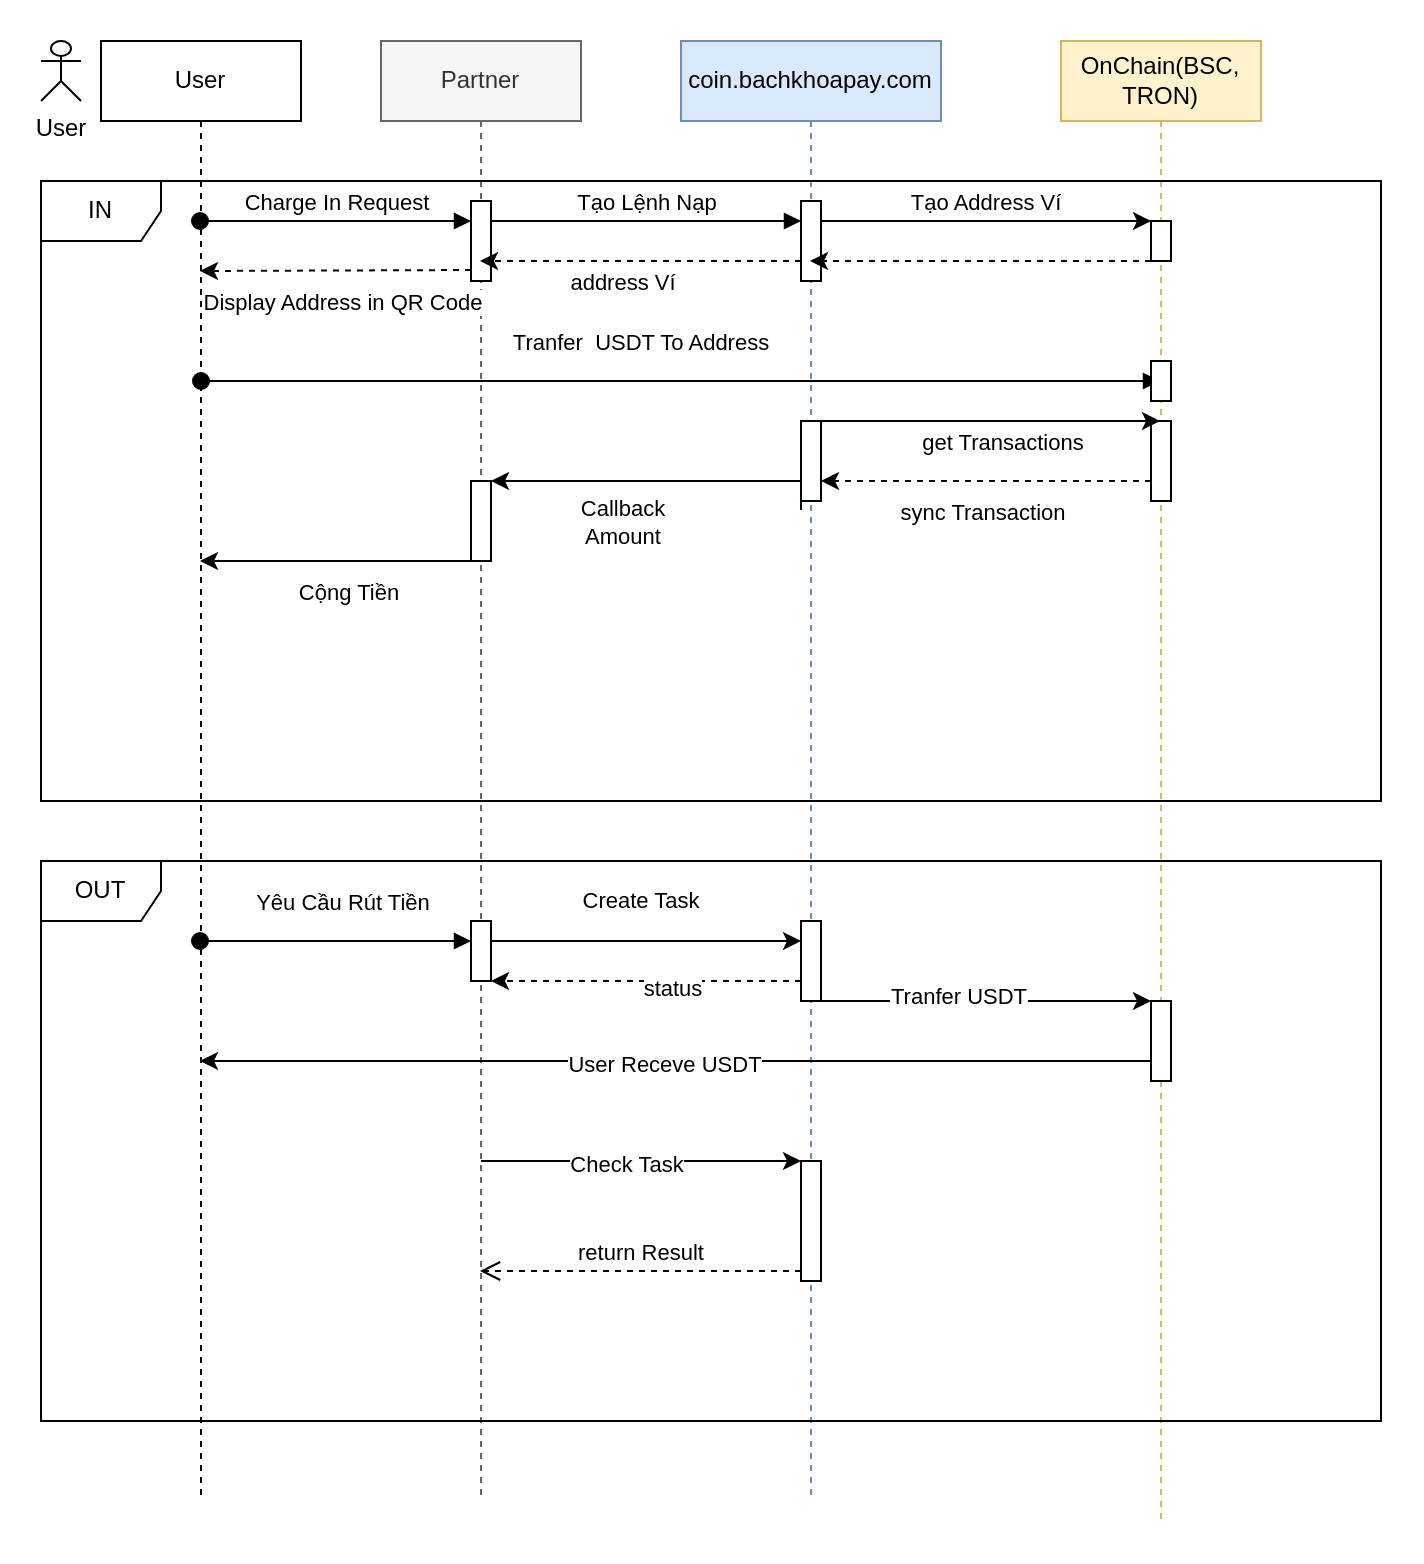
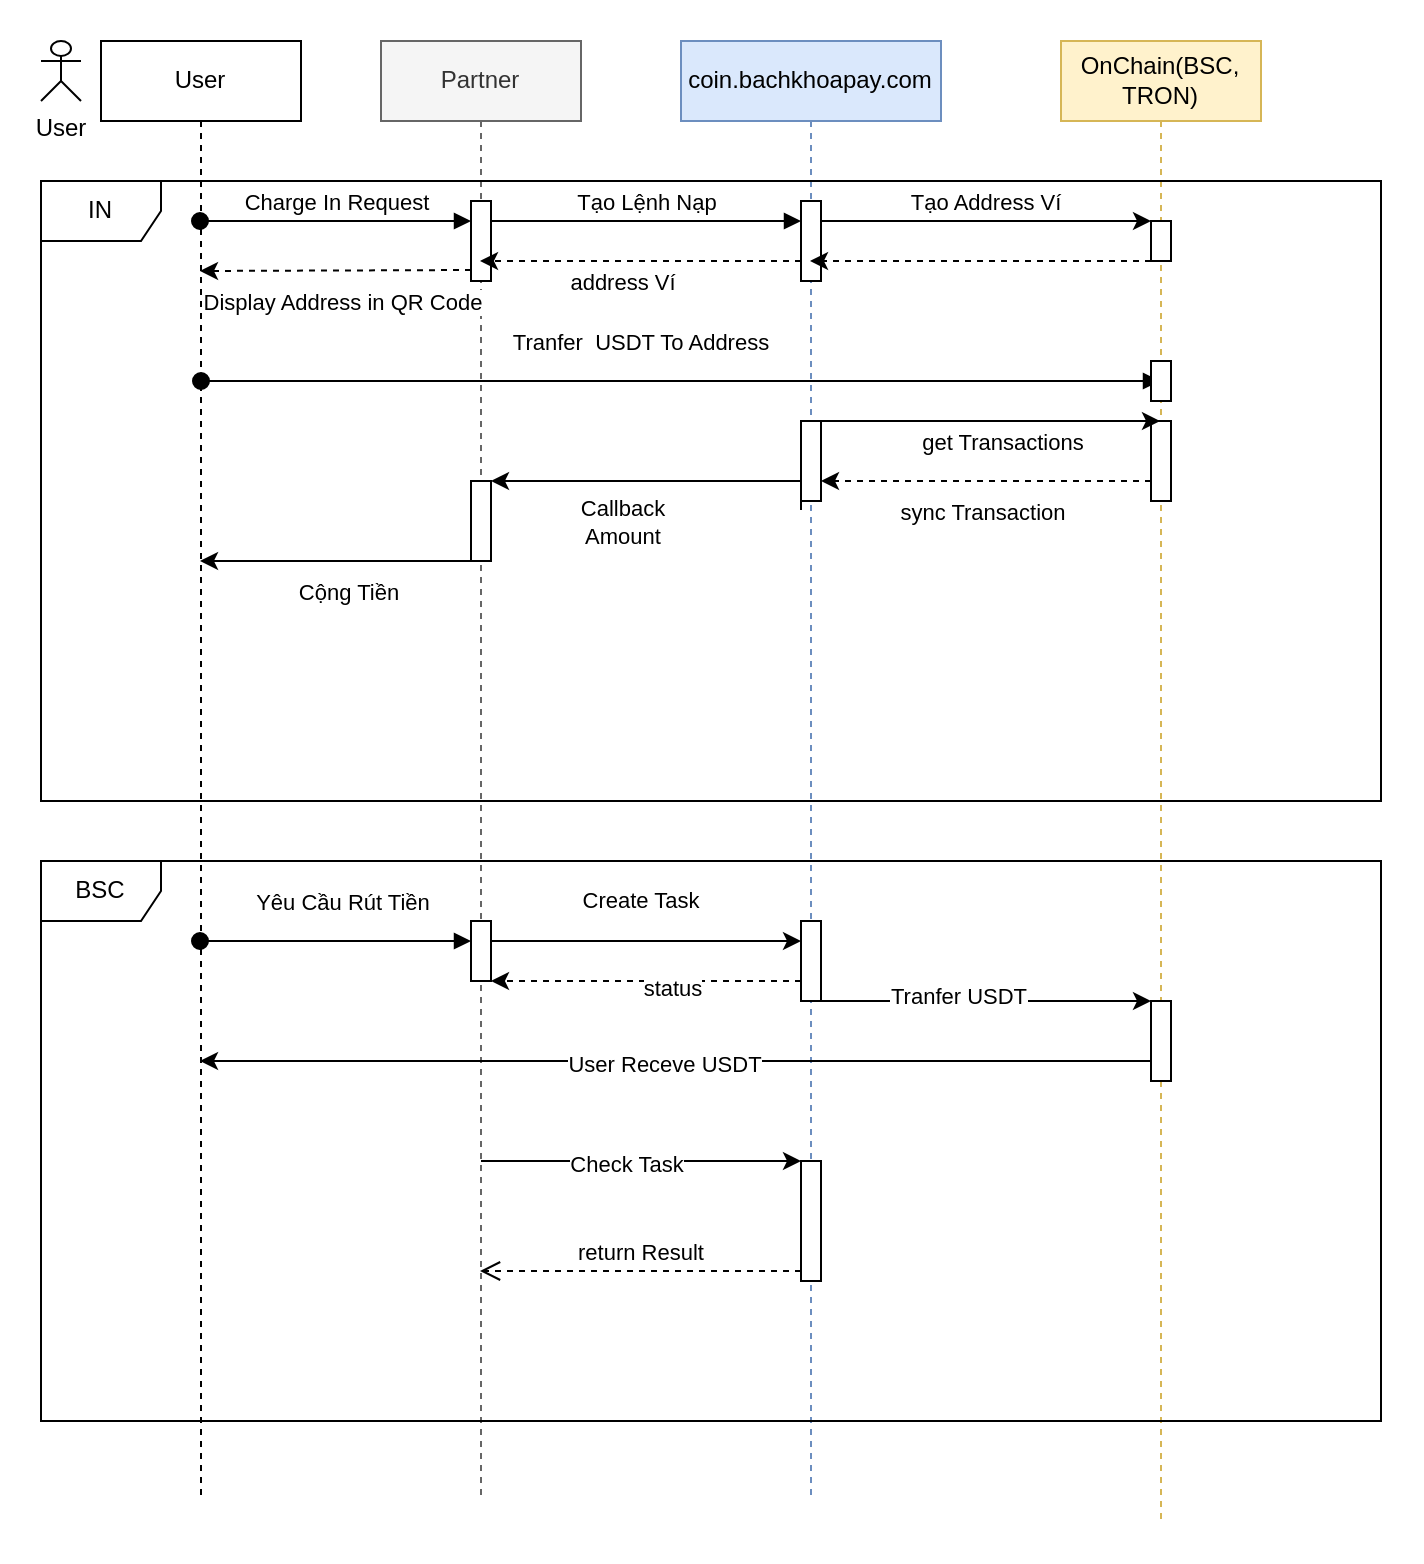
- <mxCell id="38" value="OUT" style="shape=umlFrame;whiteSpace=wrap;html=1;pointerEvents=0;" vertex="1" parent="1"><mxGeometry x="20" y="430" width="670" height="280" as="geometry" /></mxCell>
+ <mxCell id="38" value="BSC" style="shape=umlFrame;whiteSpace=wrap;html=1;pointerEvents=0;" vertex="1" parent="1"><mxGeometry x="20" y="430" width="670" height="280" as="geometry" /></mxCell>
